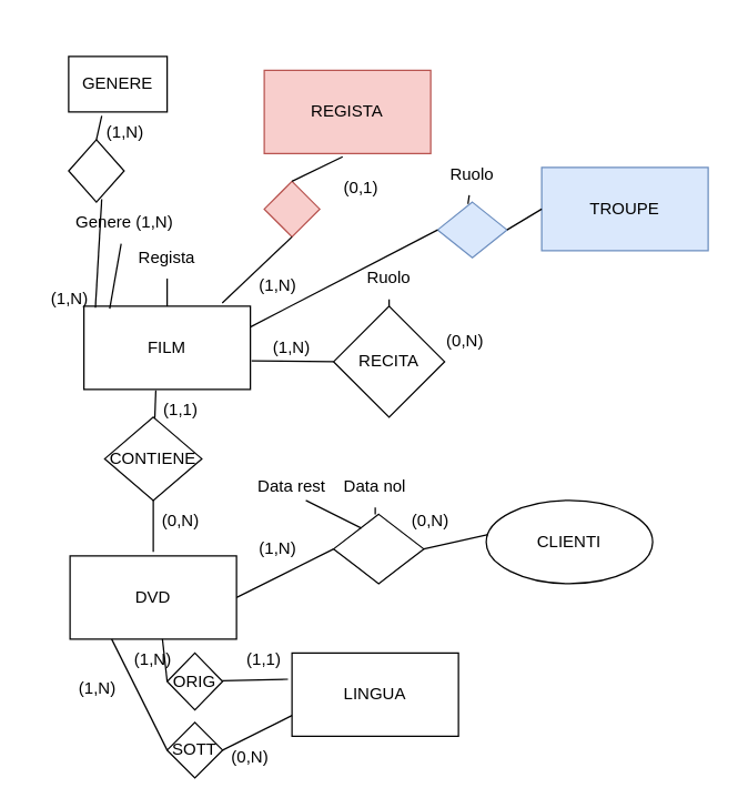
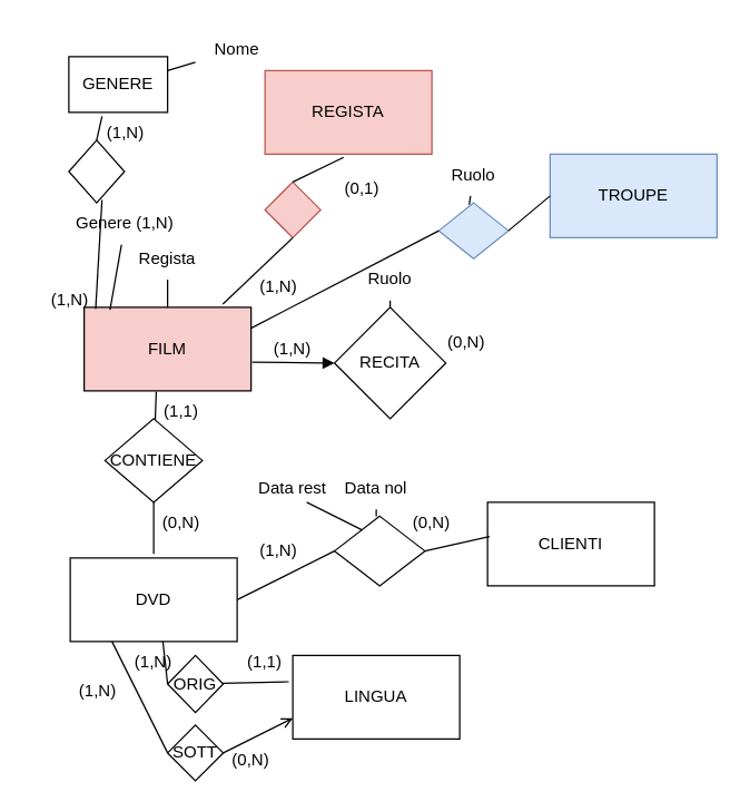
+ <mxCell id="27" value="Nome" style="text;html=1;strokeColor=none;fillColor=none;align=center;verticalAlign=middle;whiteSpace=wrap;rounded=0;" vertex="1" parent="1"><mxGeometry x="140" y="20" width="60" height="30" as="geometry" /></mxCell>
+ <mxCell id="26" value="" style="endArrow=none;html=1;rounded=0;exitX=1;exitY=0.25;exitDx=0;exitDy=0;" edge="1" parent="1" source="25" target="27"><mxGeometry width="50" height="50" relative="1" as="geometry"><mxPoint x="280" y="140" as="sourcePoint" /><mxPoint x="140" y="50" as="targetPoint" /></mxGeometry></mxCell>
- <mxCell id="17" value="TROUPE" style="rounded=0;whiteSpace=wrap;html=1;fillColor=#dae8fc;strokeColor=#6c8ebf;" vertex="1" parent="1"><mxGeometry x="390" y="120" width="120" height="60" as="geometry" /></mxCell>
+ <mxCell id="17" value="TROUPE" style="rounded=0;whiteSpace=wrap;html=1;fillColor=#dae8fc;strokeColor=#6c8ebf;" vertex="1" parent="1"><mxGeometry x="395" y="110" width="120" height="60" as="geometry" /></mxCell>
- <mxCell id="2" value="FILM" style="rounded=0;whiteSpace=wrap;html=1;" vertex="1" parent="1"><mxGeometry x="60" y="220" width="120" height="60" as="geometry" /></mxCell>
+ <mxCell id="2" value="FILM" style="rounded=0;whiteSpace=wrap;html=1;fillColor=#f8cecc;" vertex="1" parent="1"><mxGeometry x="60" y="220" width="120" height="60" as="geometry" /></mxCell>
- <mxCell id="4" value="" style="endArrow=none;html=1;rounded=0;exitX=1.007;exitY=0.657;exitDx=0;exitDy=0;exitPerimeter=0;entryX=0;entryY=0.5;entryDx=0;entryDy=0;" edge="1" parent="1" source="2" target="3"><mxGeometry width="50" height="50" relative="1" as="geometry"><mxPoint x="280" y="260" as="sourcePoint" /><mxPoint x="330" y="210" as="targetPoint" /></mxGeometry></mxCell>
+ <mxCell id="4" value="" style="endArrow=block;html=1;rounded=0;exitX=1.007;exitY=0.657;exitDx=0;exitDy=0;exitPerimeter=0;entryX=0;entryY=0.5;entryDx=0;entryDy=0;" edge="1" parent="1" source="2" target="3"><mxGeometry width="50" height="50" relative="1" as="geometry"><mxPoint x="280" y="260" as="sourcePoint" /><mxPoint x="330" y="210" as="targetPoint" /></mxGeometry></mxCell>
- <mxCell id="39" value="CLIENTI" style="ellipse;whiteSpace=wrap;html=1;" vertex="1" parent="1"><mxGeometry x="350" y="360" width="120" height="60" as="geometry" /></mxCell>
+ <mxCell id="39" value="CLIENTI" style="rounded=0;whiteSpace=wrap;html=1;" vertex="1" parent="1"><mxGeometry x="350" y="360" width="120" height="60" as="geometry" /></mxCell>
- <mxCell id="54" value="" style="endArrow=none;html=1;rounded=0;exitX=1;exitY=0.5;exitDx=0;exitDy=0;entryX=0;entryY=0.75;entryDx=0;entryDy=0;" edge="1" parent="1" source="53" target="49"><mxGeometry width="50" height="50" relative="1" as="geometry"><mxPoint x="260" y="430" as="sourcePoint" /><mxPoint x="310" y="380" as="targetPoint" /></mxGeometry></mxCell>
+ <mxCell id="54" value="" style="endArrow=open;html=1;rounded=0;exitX=1;exitY=0.5;exitDx=0;exitDy=0;entryX=0;entryY=0.75;entryDx=0;entryDy=0;" edge="1" parent="1" source="53" target="49"><mxGeometry width="50" height="50" relative="1" as="geometry"><mxPoint x="260" y="430" as="sourcePoint" /><mxPoint x="310" y="380" as="targetPoint" /></mxGeometry></mxCell>
